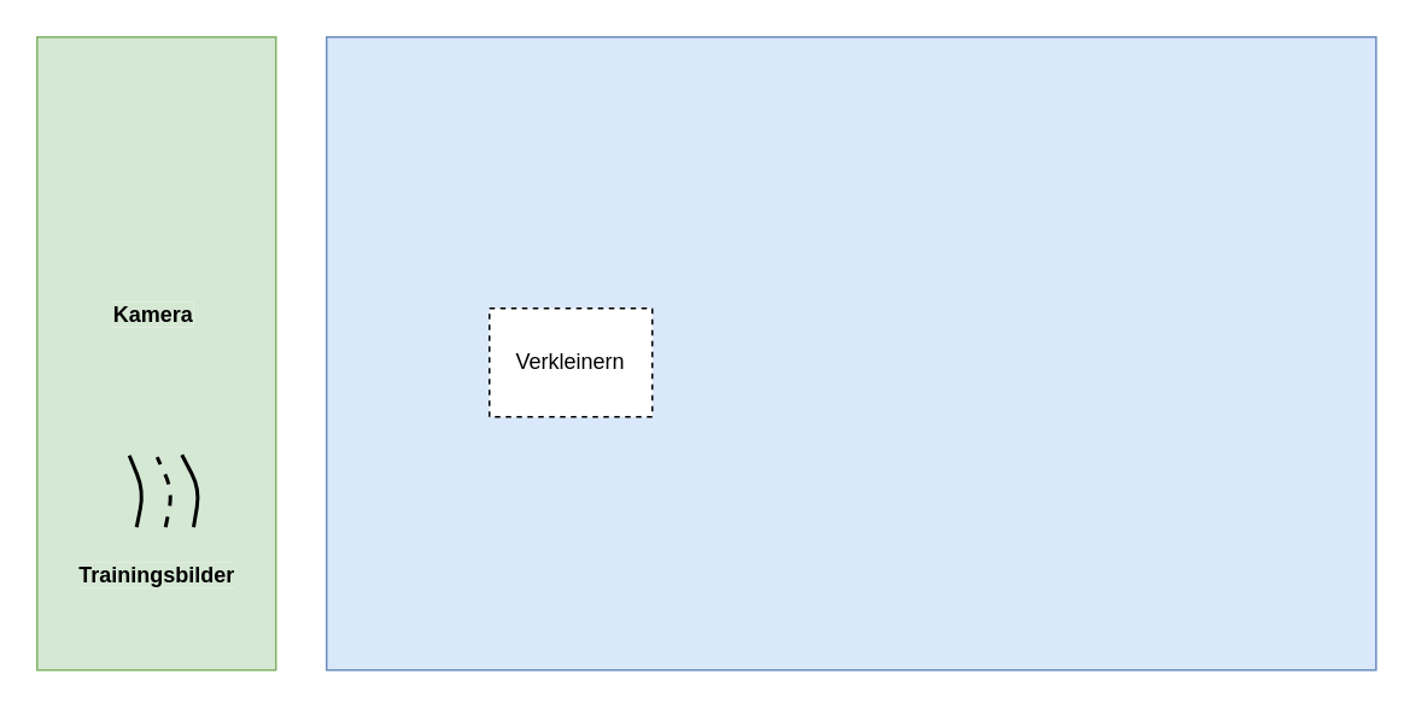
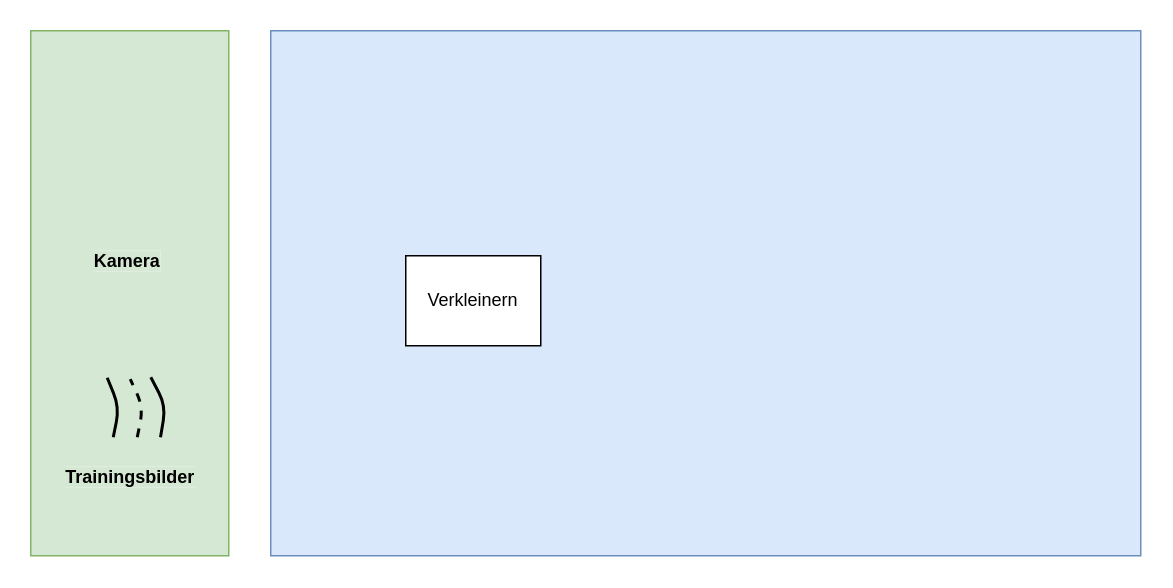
- <mxCell id="11" value="&lt;div&gt;Verkleinern&lt;/div&gt;" style="rounded=0;whiteSpace=wrap;html=1;dashed=1;" vertex="1" parent="1"><mxGeometry x="270" y="170" width="90" height="60" as="geometry" /></mxCell>
+ <mxCell id="11" value="&lt;div&gt;Verkleinern&lt;/div&gt;" style="rounded=0;whiteSpace=wrap;html=1;" vertex="1" parent="1"><mxGeometry x="270" y="170" width="90" height="60" as="geometry" /></mxCell>
